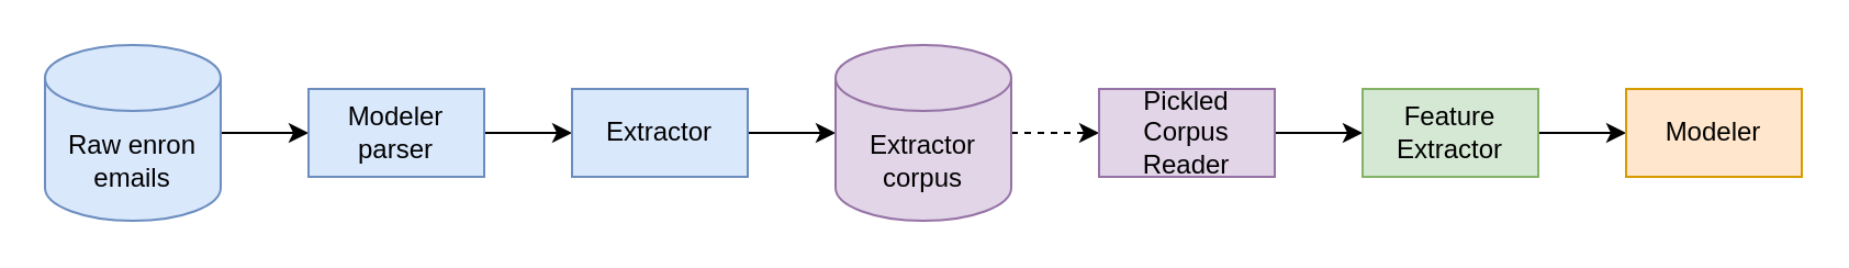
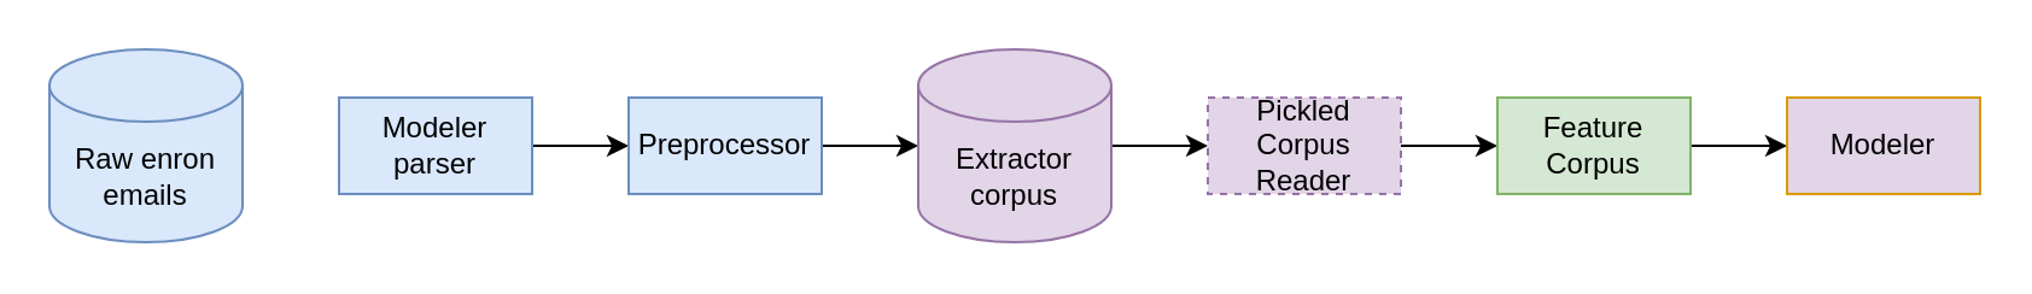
- <mxCell id="2" style="edgeStyle=orthogonalEdgeStyle;rounded=0;orthogonalLoop=1;jettySize=auto;html=1;exitX=1;exitY=0.5;exitDx=0;exitDy=0;exitPerimeter=0;entryX=0;entryY=0.5;entryDx=0;entryDy=0;" edge="1" parent="1" source="3" target="5"><mxGeometry relative="1" as="geometry" /></mxCell>
- <mxCell id="7" value="Extractor" style="rounded=0;whiteSpace=wrap;html=1;fillColor=#dae8fc;strokeColor=#6c8ebf;" vertex="1" parent="1"><mxGeometry x="260" y="40" width="80" height="40" as="geometry" /></mxCell>
+ <mxCell id="7" value="Preprocessor" style="rounded=0;whiteSpace=wrap;html=1;fillColor=#dae8fc;strokeColor=#6c8ebf;" vertex="1" parent="1"><mxGeometry x="260" y="40" width="80" height="40" as="geometry" /></mxCell>
- <mxCell id="8" style="edgeStyle=orthogonalEdgeStyle;rounded=0;orthogonalLoop=1;jettySize=auto;html=1;exitX=1;exitY=0.5;exitDx=0;exitDy=0;exitPerimeter=0;entryX=0;entryY=0.5;entryDx=0;entryDy=0;dashed=1;" edge="1" parent="1" source="9" target="11"><mxGeometry relative="1" as="geometry" /></mxCell>
+ <mxCell id="8" style="edgeStyle=orthogonalEdgeStyle;rounded=0;orthogonalLoop=1;jettySize=auto;html=1;exitX=1;exitY=0.5;exitDx=0;exitDy=0;exitPerimeter=0;entryX=0;entryY=0.5;entryDx=0;entryDy=0;" edge="1" parent="1" source="9" target="11"><mxGeometry relative="1" as="geometry" /></mxCell>
- <mxCell id="11" value="Pickled Corpus Reader" style="rounded=0;whiteSpace=wrap;html=1;fillColor=#e1d5e7;strokeColor=#9673a6;" vertex="1" parent="1"><mxGeometry x="500" y="40" width="80" height="40" as="geometry" /></mxCell>
+ <mxCell id="11" value="Pickled Corpus Reader" style="rounded=0;whiteSpace=wrap;html=1;fillColor=#e1d5e7;strokeColor=#9673a6;dashed=1;" vertex="1" parent="1"><mxGeometry x="500" y="40" width="80" height="40" as="geometry" /></mxCell>
- <mxCell id="13" value="Feature&lt;br&gt;Extractor" style="rounded=0;whiteSpace=wrap;html=1;fillColor=#d5e8d4;strokeColor=#82b366;" vertex="1" parent="1"><mxGeometry x="620" y="40" width="80" height="40" as="geometry" /></mxCell>
+ <mxCell id="13" value="Feature&lt;br&gt;Corpus" style="rounded=0;whiteSpace=wrap;html=1;fillColor=#d5e8d4;strokeColor=#82b366;" vertex="1" parent="1"><mxGeometry x="620" y="40" width="80" height="40" as="geometry" /></mxCell>
- <mxCell id="14" value="Modeler" style="rounded=0;whiteSpace=wrap;html=1;fillColor=#ffe6cc;strokeColor=#d79b00;" vertex="1" parent="1"><mxGeometry x="740" y="40" width="80" height="40" as="geometry" /></mxCell>
+ <mxCell id="14" value="Modeler" style="rounded=0;whiteSpace=wrap;html=1;fillColor=#e1d5e7;strokeColor=#d79b00;" vertex="1" parent="1"><mxGeometry x="740" y="40" width="80" height="40" as="geometry" /></mxCell>
